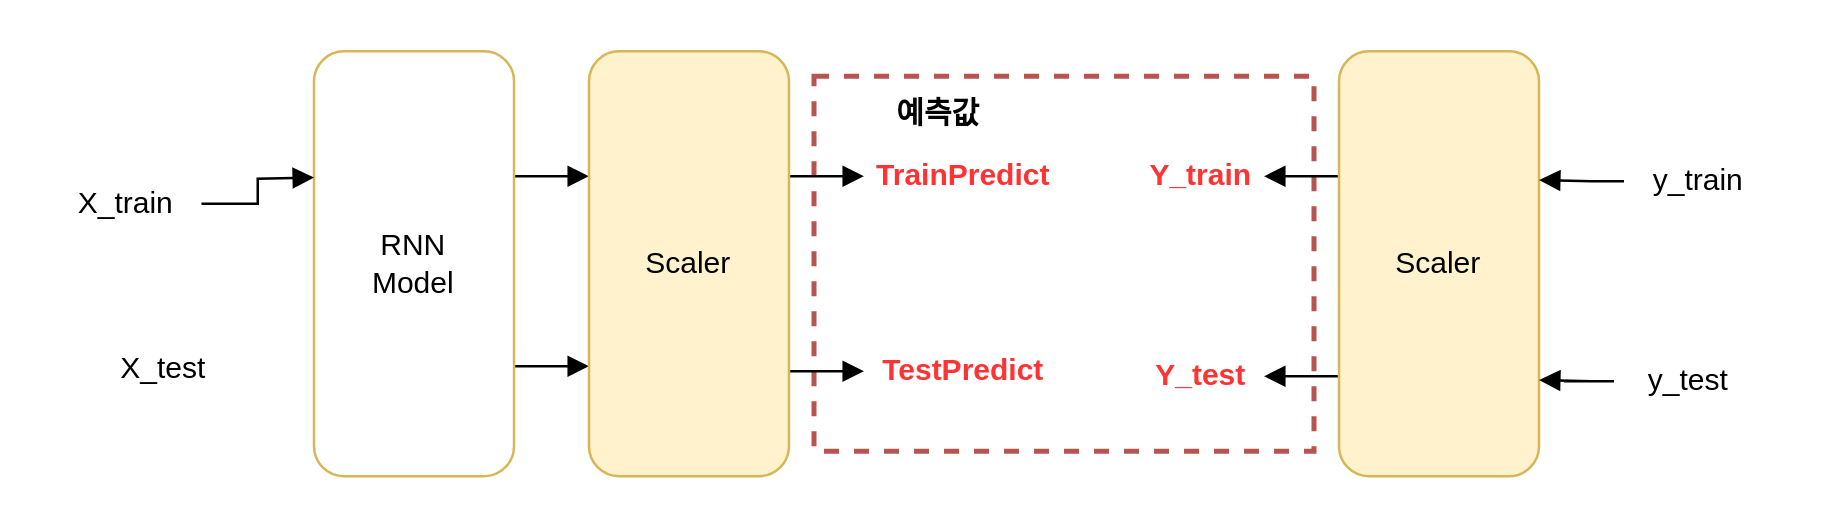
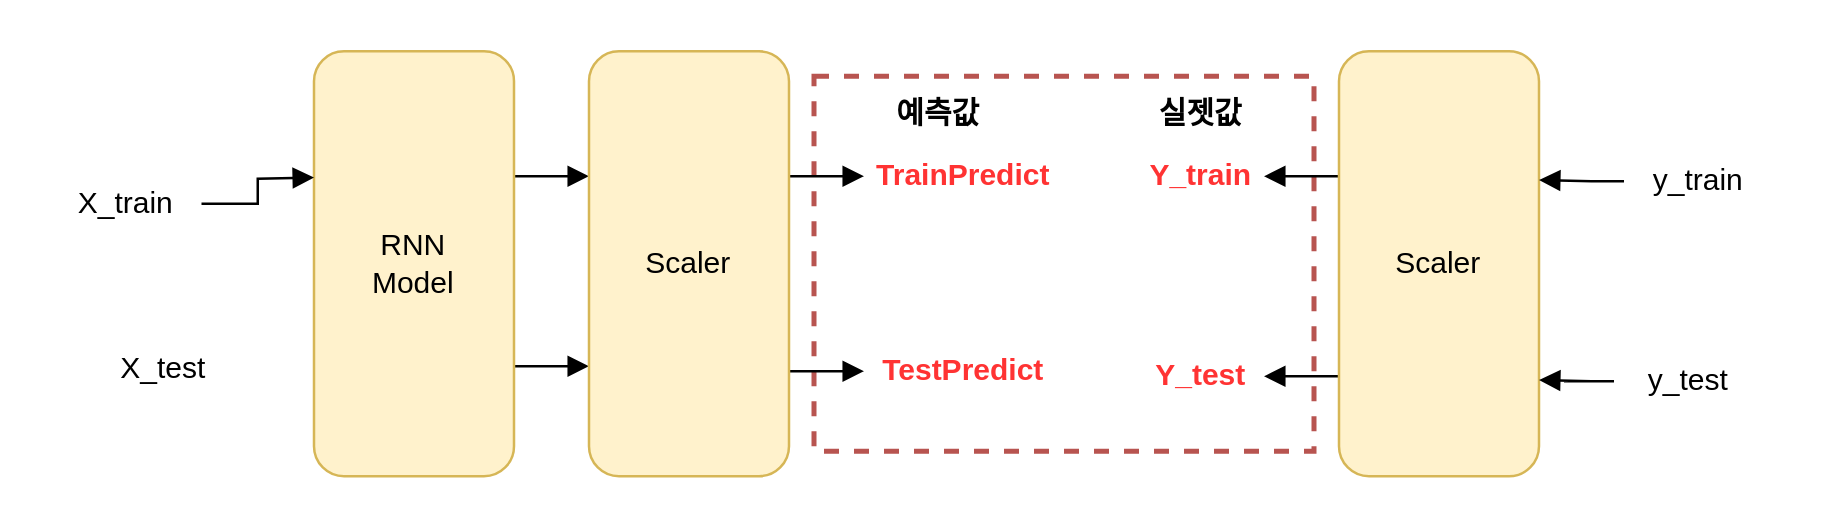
+ <mxCell id="24" value="실젯값" style="text;html=1;align=center;verticalAlign=middle;whiteSpace=wrap;rounded=0;fontStyle=1" vertex="1" parent="1"><mxGeometry x="450" y="30" width="60" height="30" as="geometry" /></mxCell>
- <mxCell id="5" value="RNN&lt;div&gt;Model&lt;/div&gt;" style="rounded=1;whiteSpace=wrap;html=1;fillColor=#ffffff;strokeColor=#d6b656;" vertex="1" parent="1"><mxGeometry x="125" y="20" width="80" height="170" as="geometry" /></mxCell>
+ <mxCell id="5" value="RNN&lt;div&gt;Model&lt;/div&gt;" style="rounded=1;whiteSpace=wrap;html=1;fillColor=#fff2cc;strokeColor=#d6b656;" vertex="1" parent="1"><mxGeometry x="125" y="20" width="80" height="170" as="geometry" /></mxCell>
